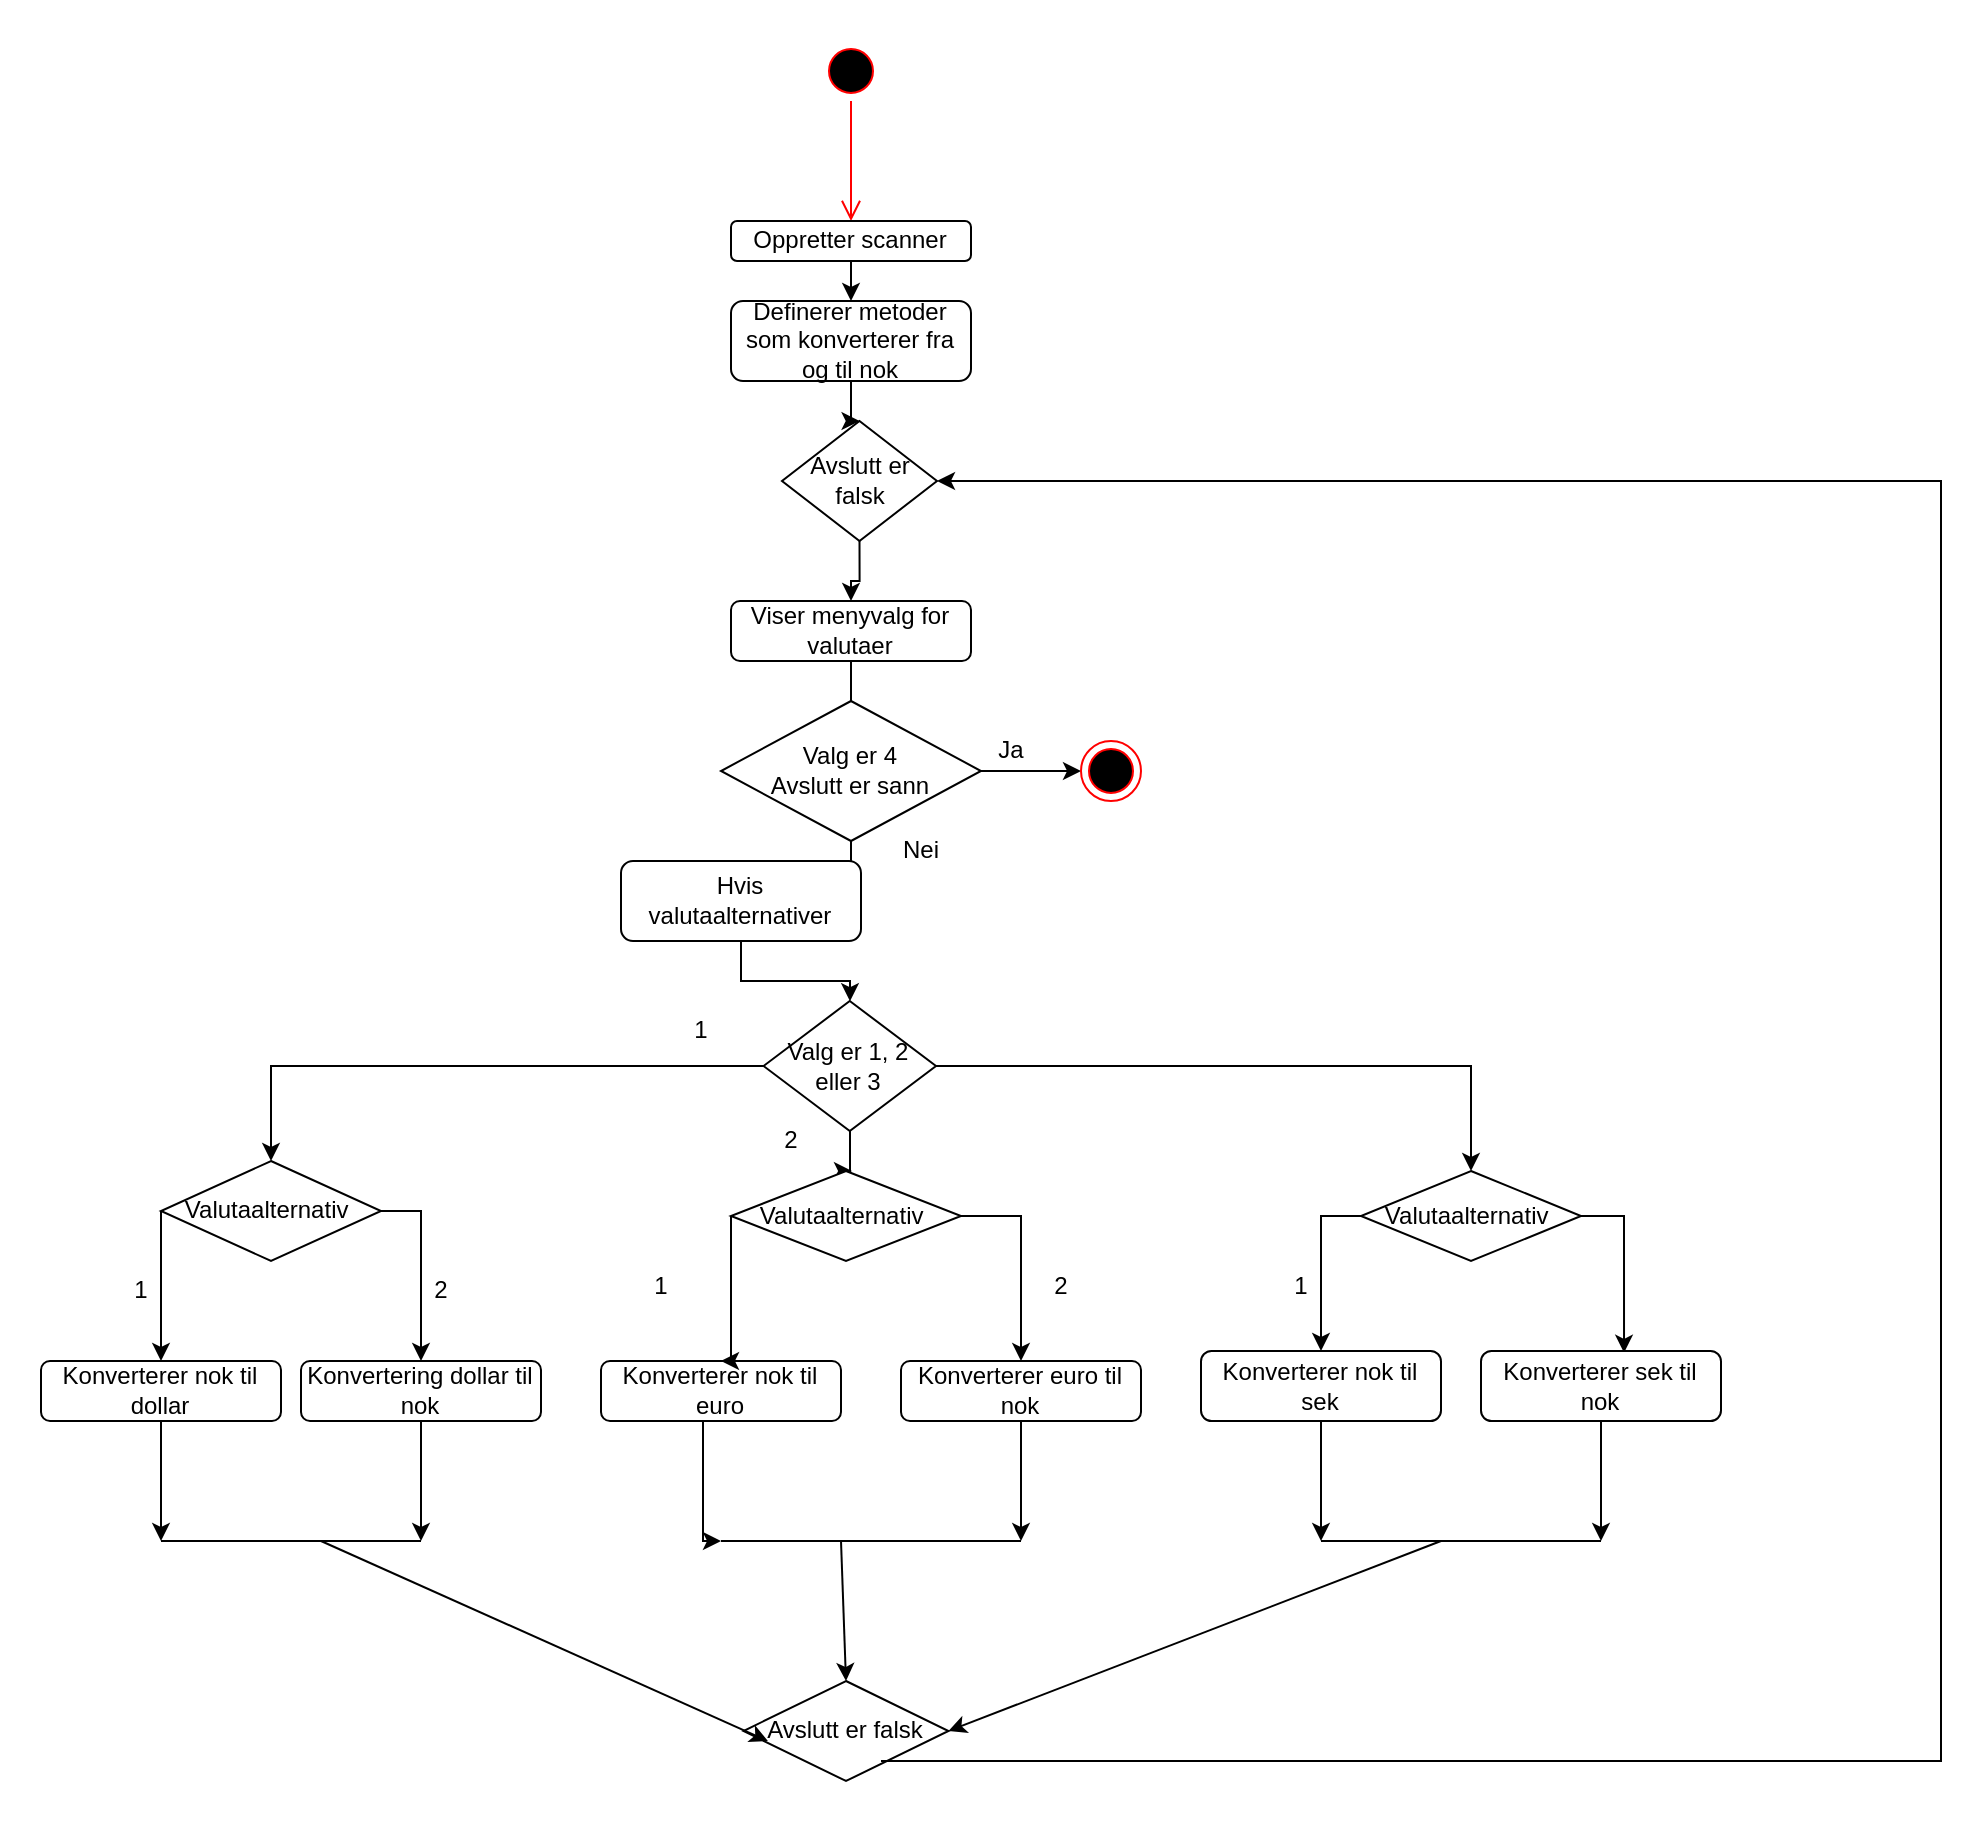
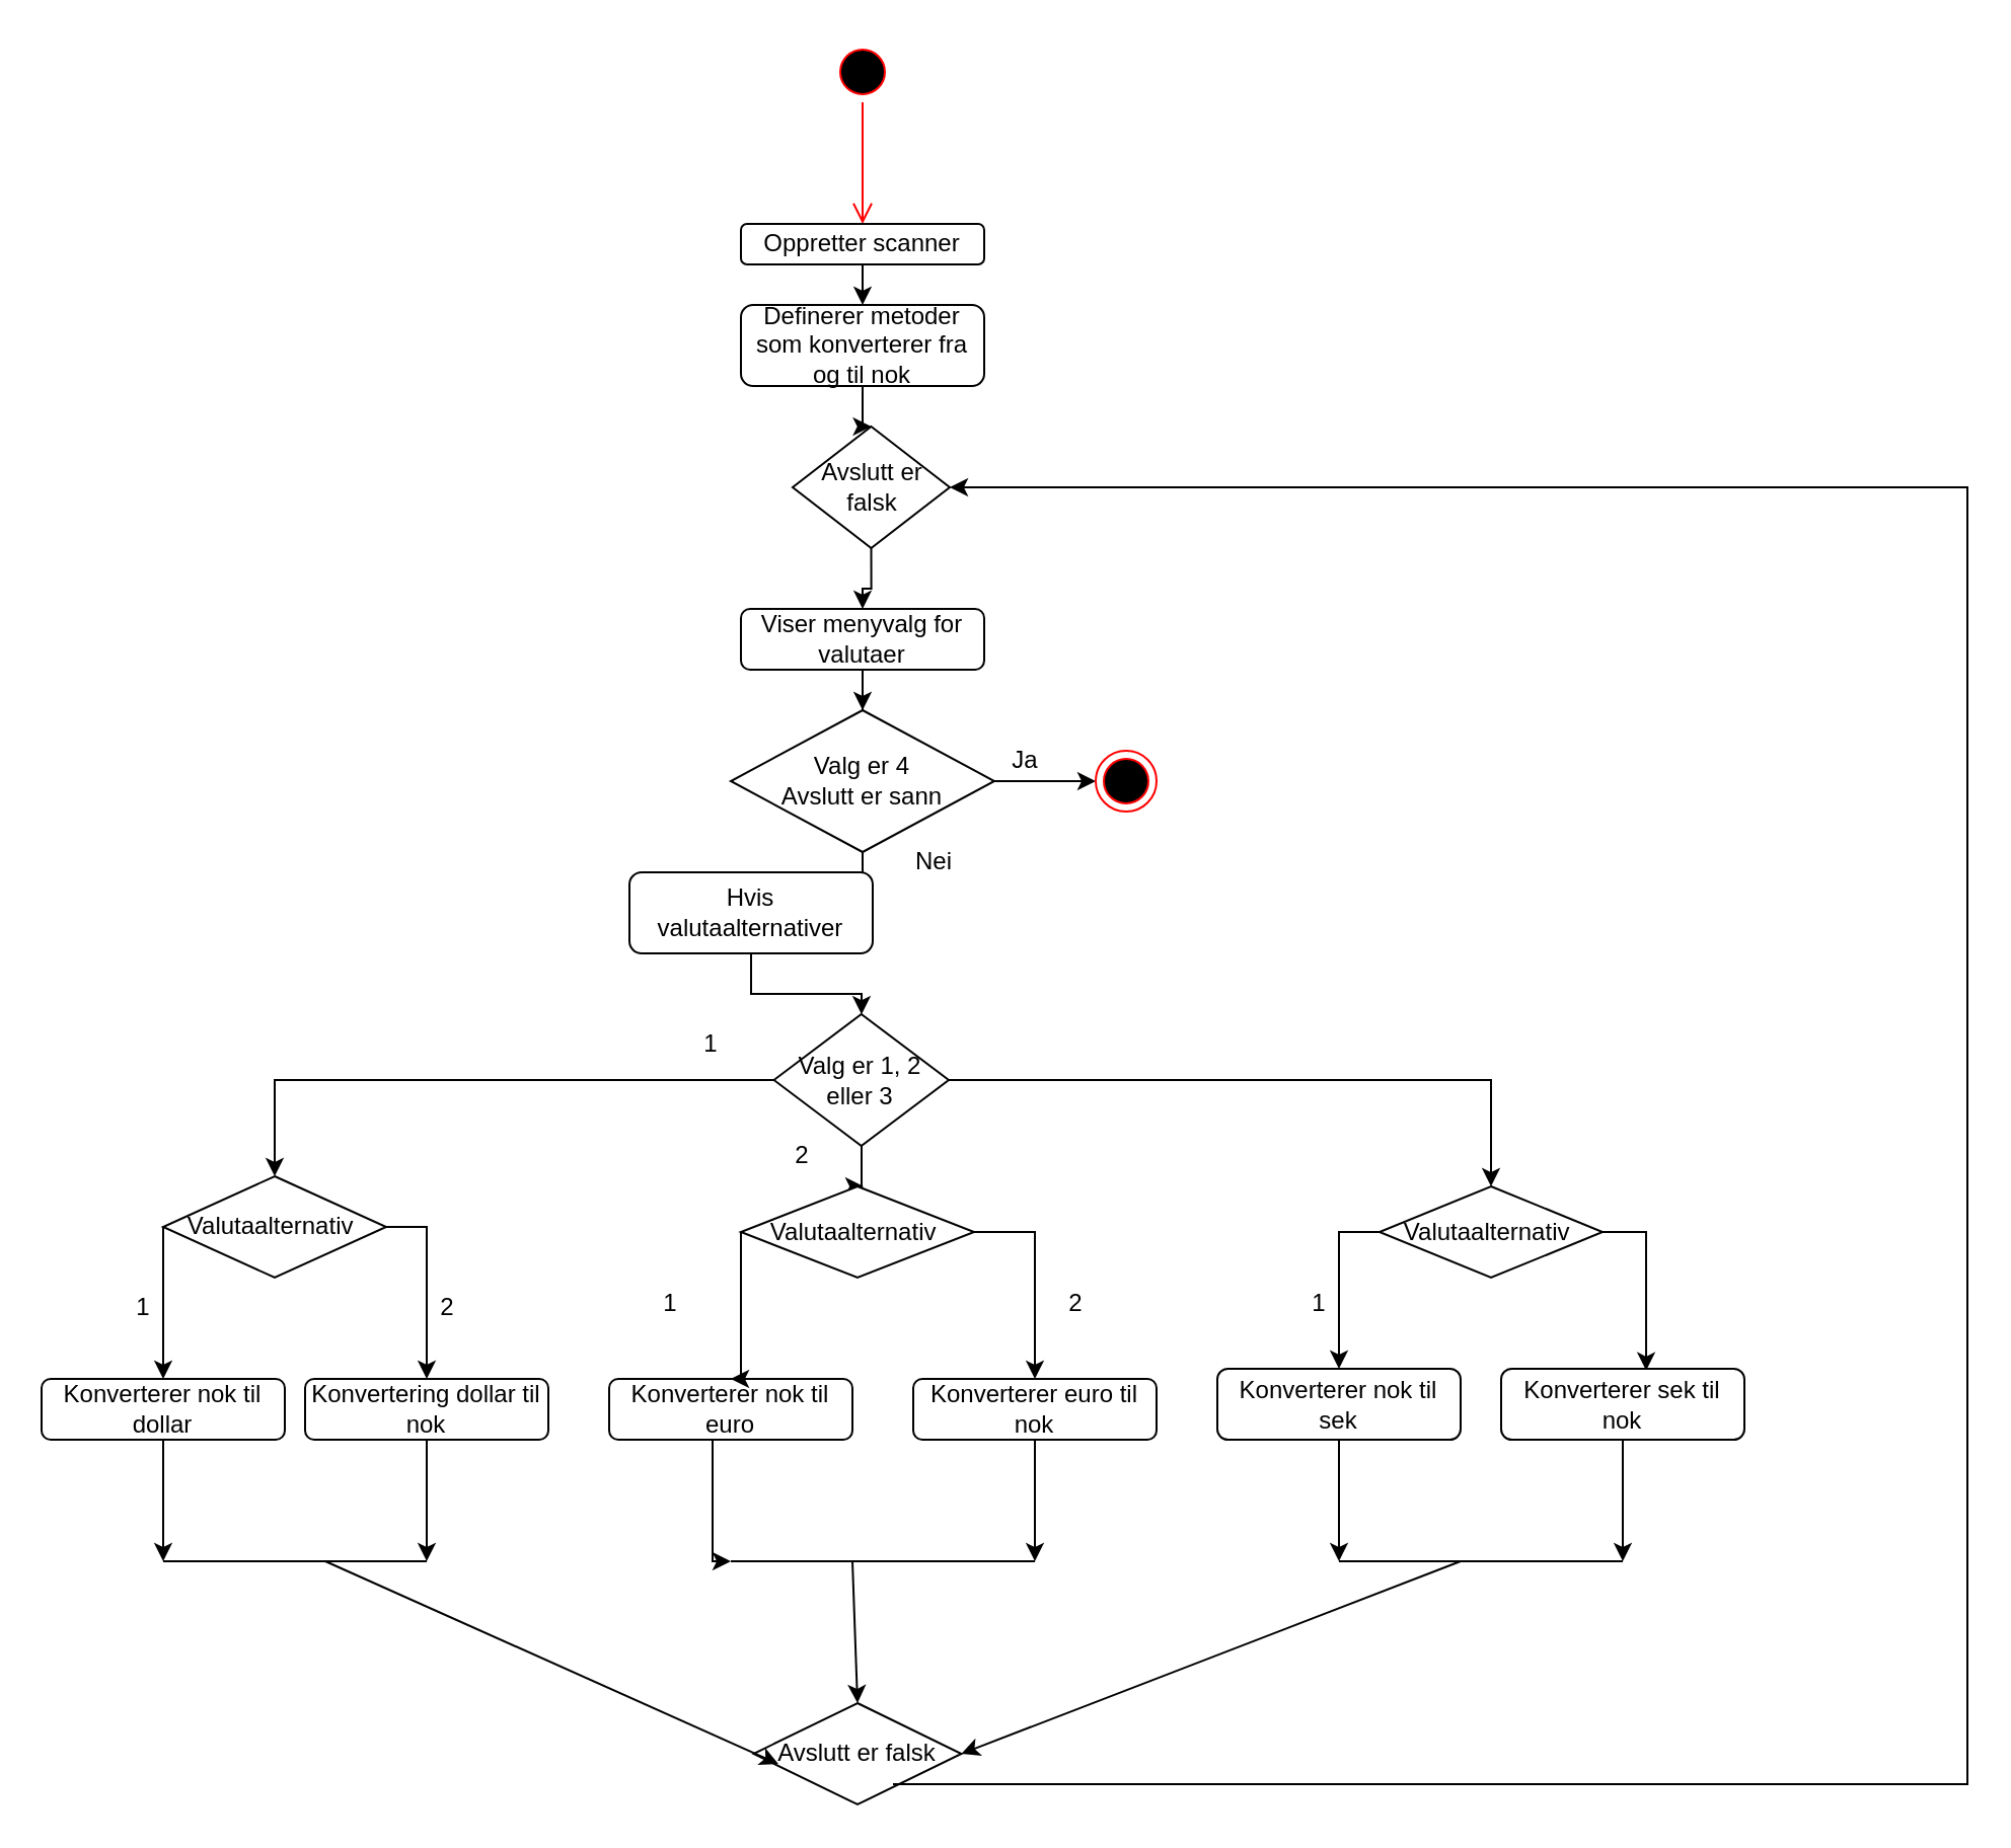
- <mxCell id="8" value="" style="edgeStyle=orthogonalEdgeStyle;rounded=0;orthogonalLoop=1;jettySize=auto;html=1;endArrow=none;" edge="1" parent="1" source="9" target="14"><mxGeometry relative="1" as="geometry" /></mxCell>
+ <mxCell id="8" value="" style="edgeStyle=orthogonalEdgeStyle;rounded=0;orthogonalLoop=1;jettySize=auto;html=1;" edge="1" parent="1" source="9" target="14"><mxGeometry relative="1" as="geometry" /></mxCell>
